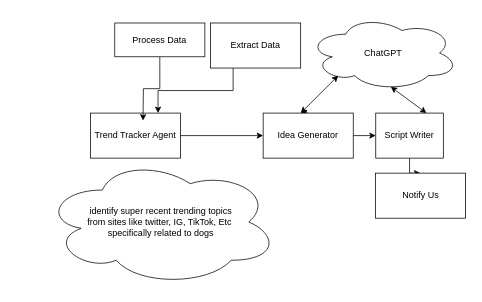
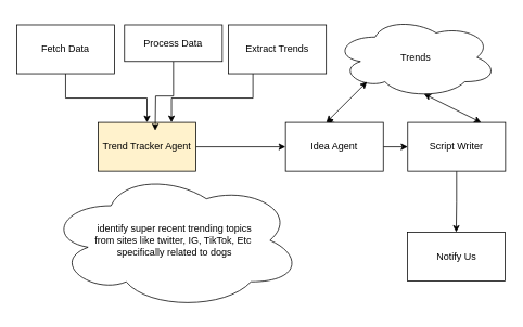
+ <mxCell id="6" value="Fetch Data" style="rounded=0;whiteSpace=wrap;html=1;" vertex="1" parent="1"><mxGeometry x="20" y="30" width="120" height="60" as="geometry" /></mxCell>
- <mxCell id="10" value="Extract Data" style="rounded=0;whiteSpace=wrap;html=1;" vertex="1" parent="1"><mxGeometry x="280" y="30" width="120" height="60" as="geometry" /></mxCell>
+ <mxCell id="10" value="Extract Trends" style="rounded=0;whiteSpace=wrap;html=1;" vertex="1" parent="1"><mxGeometry x="280" y="30" width="120" height="60" as="geometry" /></mxCell>
- <mxCell id="16" value="ChatGPT" style="ellipse;shape=cloud;whiteSpace=wrap;html=1;" vertex="1" parent="1"><mxGeometry x="410" y="20" width="200" height="100" as="geometry" /></mxCell>
+ <mxCell id="16" value="Trends" style="ellipse;shape=cloud;whiteSpace=wrap;html=1;" vertex="1" parent="1"><mxGeometry x="410" y="20" width="200" height="100" as="geometry" /></mxCell>
+ <mxCell id="5" style="edgeStyle=orthogonalEdgeStyle;rounded=0;orthogonalLoop=1;jettySize=auto;html=1;exitX=0.5;exitY=1;exitDx=0;exitDy=0;" edge="1" parent="1" source="6" target="3"><mxGeometry relative="1" as="geometry" /></mxCell>
- <mxCell id="3" value="Trend Tracker Agent " style="rounded=0;whiteSpace=wrap;html=1;" vertex="1" parent="1"><mxGeometry x="120" y="150" width="120" height="60" as="geometry" /></mxCell>
+ <mxCell id="3" value="Trend Tracker Agent " style="rounded=0;whiteSpace=wrap;html=1;fillColor=#fff2cc;" vertex="1" parent="1"><mxGeometry x="120" y="150" width="120" height="60" as="geometry" /></mxCell>
- <mxCell id="13" value="Idea Generator " style="rounded=0;whiteSpace=wrap;html=1;" vertex="1" parent="1"><mxGeometry x="350" y="150" width="120" height="60" as="geometry" /></mxCell>
+ <mxCell id="13" value="Idea Agent " style="rounded=0;whiteSpace=wrap;html=1;" vertex="1" parent="1"><mxGeometry x="350" y="150" width="120" height="60" as="geometry" /></mxCell>
- <mxCell id="15" value="Script Writer" style="rounded=0;whiteSpace=wrap;html=1;" vertex="1" parent="1"><mxGeometry x="500" y="150" width="90" height="60" as="geometry" /></mxCell>
+ <mxCell id="15" value="Script Writer" style="rounded=0;whiteSpace=wrap;html=1;" vertex="1" parent="1"><mxGeometry x="500" y="150" width="120" height="60" as="geometry" /></mxCell>
- <mxCell id="19" value="Notify Us" style="rounded=0;whiteSpace=wrap;html=1;" vertex="1" parent="1"><mxGeometry x="499.5" y="230" width="120" height="60" as="geometry" /></mxCell>
+ <mxCell id="19" value="Notify Us" style="rounded=0;whiteSpace=wrap;html=1;" vertex="1" parent="1"><mxGeometry x="499.5" y="285" width="120" height="60" as="geometry" /></mxCell>
